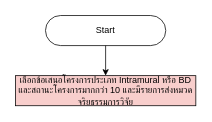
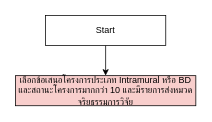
- <mxCell id="2" value="Start" style="rounded=1;whiteSpace=wrap;html=1;arcSize=50;" vertex="1" parent="1"><mxGeometry x="60" y="20" width="160" height="40" as="geometry" /></mxCell>
+ <mxCell id="2" value="Start" style="whiteSpace=wrap;html=1;arcSize=50;rounded=0;" vertex="1" parent="1"><mxGeometry x="60" y="20" width="160" height="40" as="geometry" /></mxCell>
